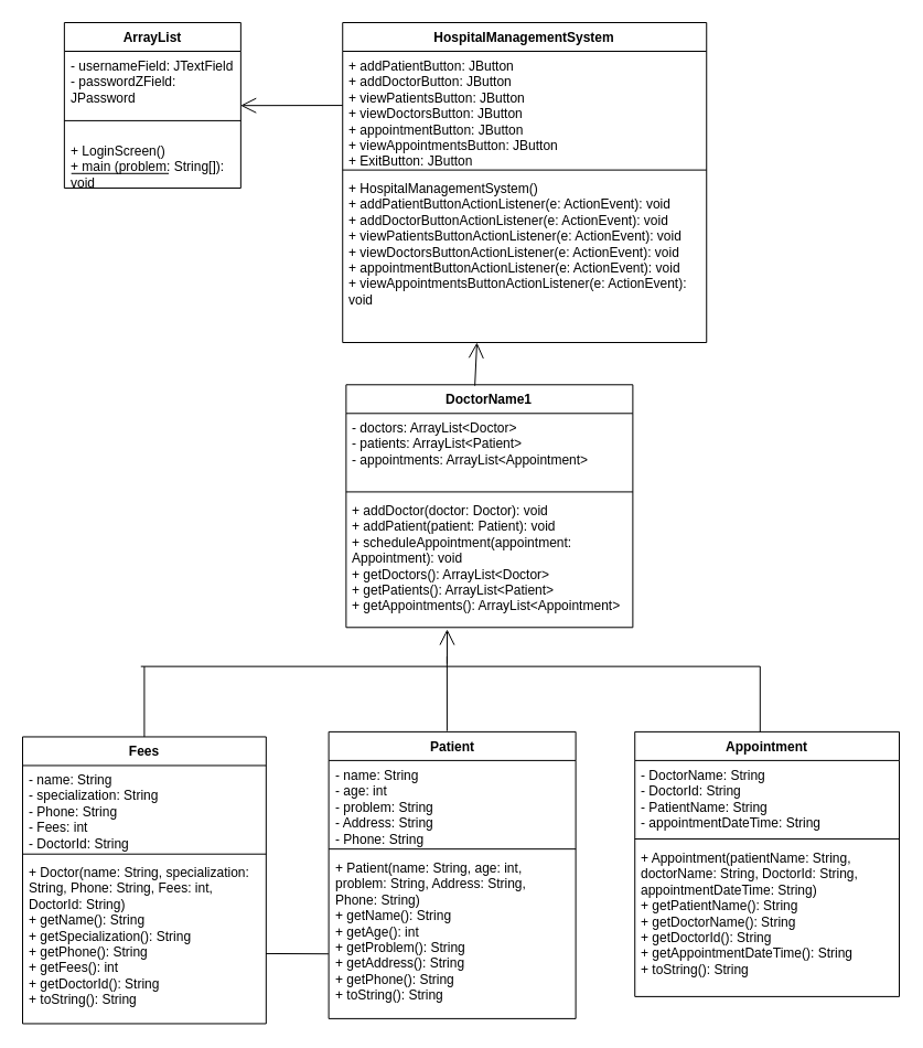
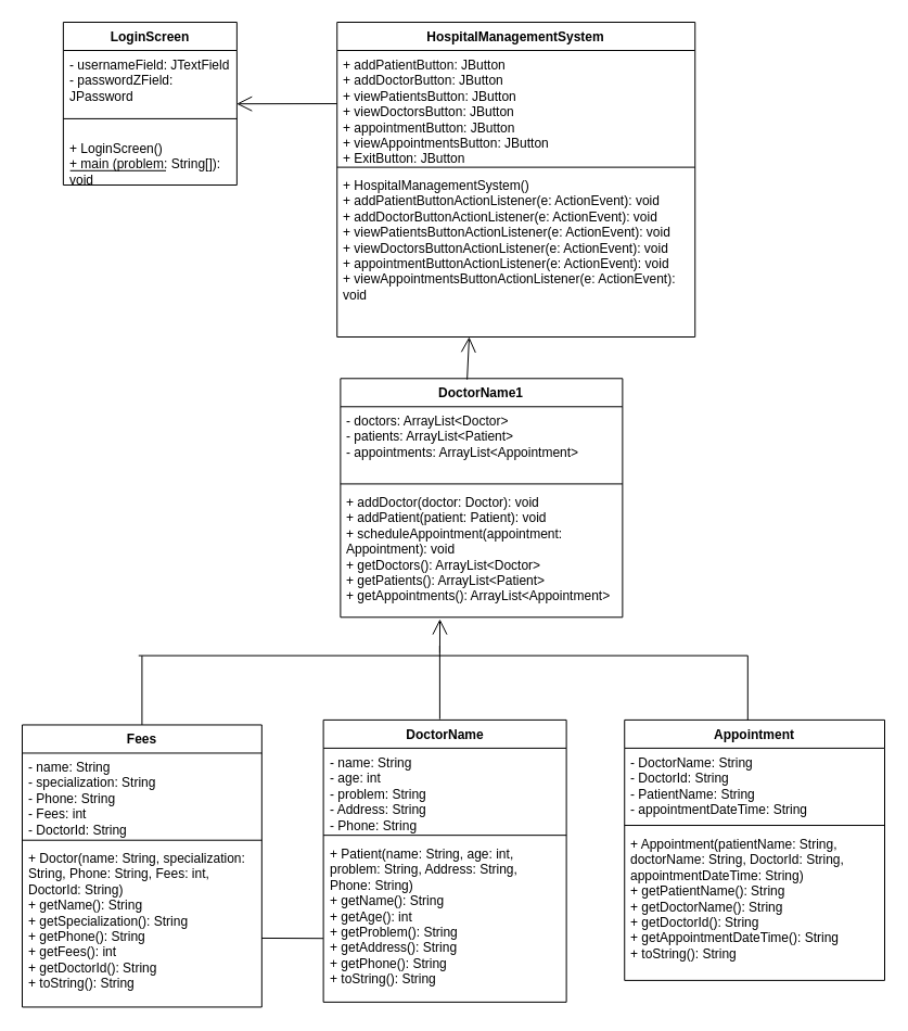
- <mxCell id="4" value="ArrayList" style="swimlane;fontStyle=1;align=center;verticalAlign=top;childLayout=stackLayout;horizontal=1;startSize=26;horizontalStack=0;resizeParent=1;resizeParentMax=0;resizeLast=0;collapsible=1;marginBottom=0;whiteSpace=wrap;html=1;" vertex="1" parent="3"><mxGeometry width="160" height="150.001" as="geometry" /></mxCell>
+ <mxCell id="4" value="LoginScreen" style="swimlane;fontStyle=1;align=center;verticalAlign=top;childLayout=stackLayout;horizontal=1;startSize=26;horizontalStack=0;resizeParent=1;resizeParentMax=0;resizeLast=0;collapsible=1;marginBottom=0;whiteSpace=wrap;html=1;" vertex="1" parent="3"><mxGeometry width="160" height="150.001" as="geometry" /></mxCell>
- <mxCell id="14" value="Patient" style="swimlane;fontStyle=1;align=center;verticalAlign=top;childLayout=stackLayout;horizontal=1;startSize=26;horizontalStack=0;resizeParent=1;resizeParentMax=0;resizeLast=0;collapsible=1;marginBottom=0;whiteSpace=wrap;html=1;" vertex="1" parent="2"><mxGeometry x="277.619" y="642.902" width="223.99" height="259.996" as="geometry" /></mxCell>
+ <mxCell id="14" value="DoctorName" style="swimlane;fontStyle=1;align=center;verticalAlign=top;childLayout=stackLayout;horizontal=1;startSize=26;horizontalStack=0;resizeParent=1;resizeParentMax=0;resizeLast=0;collapsible=1;marginBottom=0;whiteSpace=wrap;html=1;" vertex="1" parent="2"><mxGeometry x="277.619" y="642.902" width="223.99" height="259.996" as="geometry" /></mxCell>
